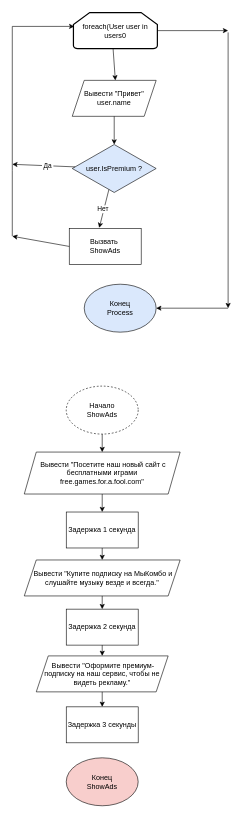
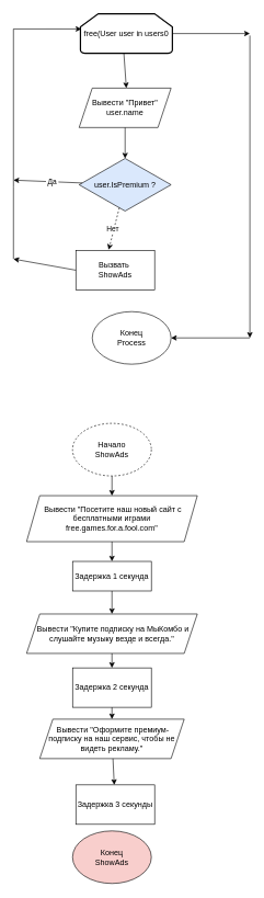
- <mxCell id="7" value="foreach(User user in users0" style="strokeWidth=2;html=1;shape=mxgraph.flowchart.loop_limit;whiteSpace=wrap;" vertex="1" parent="1"><mxGeometry x="122" y="20" width="140" height="60" as="geometry" /></mxCell>
+ <mxCell id="7" value="free(User user in users0" style="strokeWidth=2;html=1;shape=mxgraph.flowchart.loop_limit;whiteSpace=wrap;" vertex="1" parent="1"><mxGeometry x="122" y="20" width="140" height="60" as="geometry" /></mxCell>
- <mxCell id="4" value="" style="endArrow=classic;html=1;rounded=0;entryX=0.417;entryY=-0.017;entryDx=0;entryDy=0;entryPerimeter=0;" edge="1" parent="1" source="3" target="6"><mxGeometry width="50" height="50" relative="1" as="geometry"><mxPoint x="260" y="180" as="sourcePoint" /><mxPoint x="349.96" y="220" as="targetPoint" /></mxGeometry></mxCell>
+ <mxCell id="4" value="" style="endArrow=classic;html=1;rounded=0;entryX=0.417;entryY=-0.017;entryDx=0;entryDy=0;entryPerimeter=0;dashed=1;" edge="1" parent="1" source="3" target="6"><mxGeometry width="50" height="50" relative="1" as="geometry"><mxPoint x="260" y="180" as="sourcePoint" /><mxPoint x="349.96" y="220" as="targetPoint" /></mxGeometry></mxCell>
- <mxCell id="2" value="Конец&lt;br&gt;Process" style="ellipse;whiteSpace=wrap;html=1;fillColor=#dae8fc;" vertex="1" parent="1"><mxGeometry x="140" y="473" width="120" height="80" as="geometry" /></mxCell>
+ <mxCell id="2" value="Конец&lt;br&gt;Process" style="ellipse;whiteSpace=wrap;html=1;" vertex="1" parent="1"><mxGeometry x="140" y="473" width="120" height="80" as="geometry" /></mxCell>
- <mxCell id="25" value="Задержка 1 секунда" style="rounded=0;whiteSpace=wrap;html=1;" vertex="1" parent="1"><mxGeometry x="110" y="853" width="120" height="60" as="geometry" /></mxCell>
+ <mxCell id="25" value="Задержка 1 секунда" style="rounded=0;whiteSpace=wrap;html=1;" vertex="1" parent="1"><mxGeometry x="110" y="853" width="120" height="45" as="geometry" /></mxCell>
- <mxCell id="27" value="Задержка 3 секунды" style="rounded=0;whiteSpace=wrap;html=1;" vertex="1" parent="1"><mxGeometry x="110" y="1178" width="120" height="60" as="geometry" /></mxCell>
+ <mxCell id="27" value="Задержка 3 секунды" style="rounded=0;whiteSpace=wrap;html=1;" vertex="1" parent="1"><mxGeometry x="115" y="1193" width="120" height="60" as="geometry" /></mxCell>
